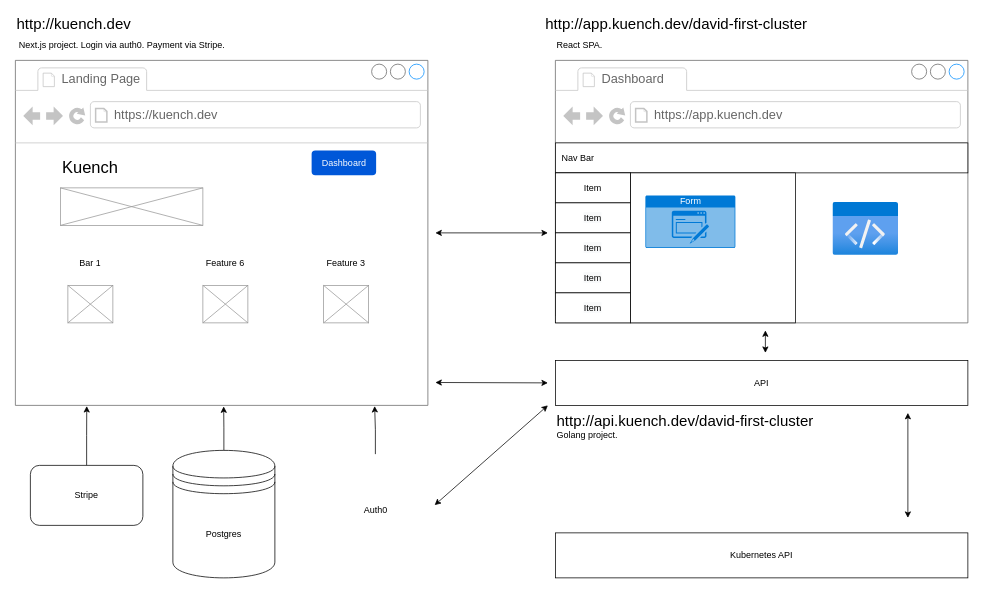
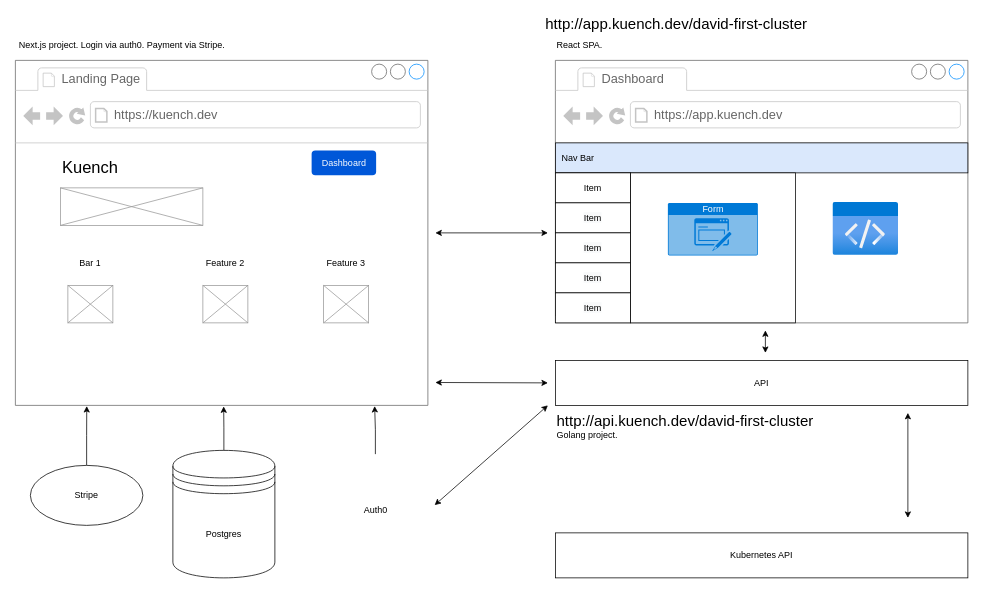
- <mxCell id="14" value="http://kuench.dev" style="text;html=1;strokeColor=none;fillColor=none;align=left;verticalAlign=middle;whiteSpace=wrap;rounded=0;fontSize=20;" vertex="1" parent="1"><mxGeometry x="20" y="20" width="380" height="20" as="geometry" /></mxCell>
- <mxCell id="25" value="&amp;nbsp; Nav Bar" style="rounded=0;whiteSpace=wrap;html=1;fontSize=12;align=left;" vertex="1" parent="22"><mxGeometry y="110" width="550" height="40" as="geometry" /></mxCell>
+ <mxCell id="25" value="&amp;nbsp; Nav Bar" style="rounded=0;whiteSpace=wrap;html=1;fontSize=12;align=left;fillColor=#dae8fc;" vertex="1" parent="22"><mxGeometry y="110" width="550" height="40" as="geometry" /></mxCell>
- <mxCell id="28" value="Form" style="html=1;strokeColor=none;fillColor=#0079D6;labelPosition=center;verticalLabelPosition=middle;verticalAlign=top;align=center;fontSize=12;outlineConnect=0;spacingTop=-6;fontColor=#FFFFFF;shape=mxgraph.sitemap.form;" vertex="1" parent="22"><mxGeometry x="120" y="180" width="120" height="70" as="geometry" /></mxCell>
+ <mxCell id="28" value="Form" style="html=1;strokeColor=none;fillColor=#0079D6;labelPosition=center;verticalLabelPosition=middle;verticalAlign=top;align=center;fontSize=12;outlineConnect=0;spacingTop=-6;fontColor=#FFFFFF;shape=mxgraph.sitemap.form;" vertex="1" parent="22"><mxGeometry x="150" y="190" width="120" height="70" as="geometry" /></mxCell>
- <mxCell id="11" value="Feature 6" style="text;html=1;strokeColor=none;fillColor=none;align=center;verticalAlign=middle;whiteSpace=wrap;overflow=hidden;" vertex="1" parent="2"><mxGeometry x="240" y="260" width="80" height="20" as="geometry" /></mxCell>
+ <mxCell id="11" value="Feature 2" style="text;html=1;strokeColor=none;fillColor=none;align=center;verticalAlign=middle;whiteSpace=wrap;overflow=hidden;" vertex="1" parent="2"><mxGeometry x="240" y="260" width="80" height="20" as="geometry" /></mxCell>
- <mxCell id="21" value="Stripe" style="rounded=1;whiteSpace=wrap;html=1;fontSize=12;align=center;" vertex="1" parent="1"><mxGeometry x="40" y="620" width="150" height="80" as="geometry" /></mxCell>
+ <mxCell id="21" value="Stripe" style="ellipse;whiteSpace=wrap;html=1;fontSize=12;align=center;" vertex="1" parent="1"><mxGeometry x="40" y="620" width="150" height="80" as="geometry" /></mxCell>
